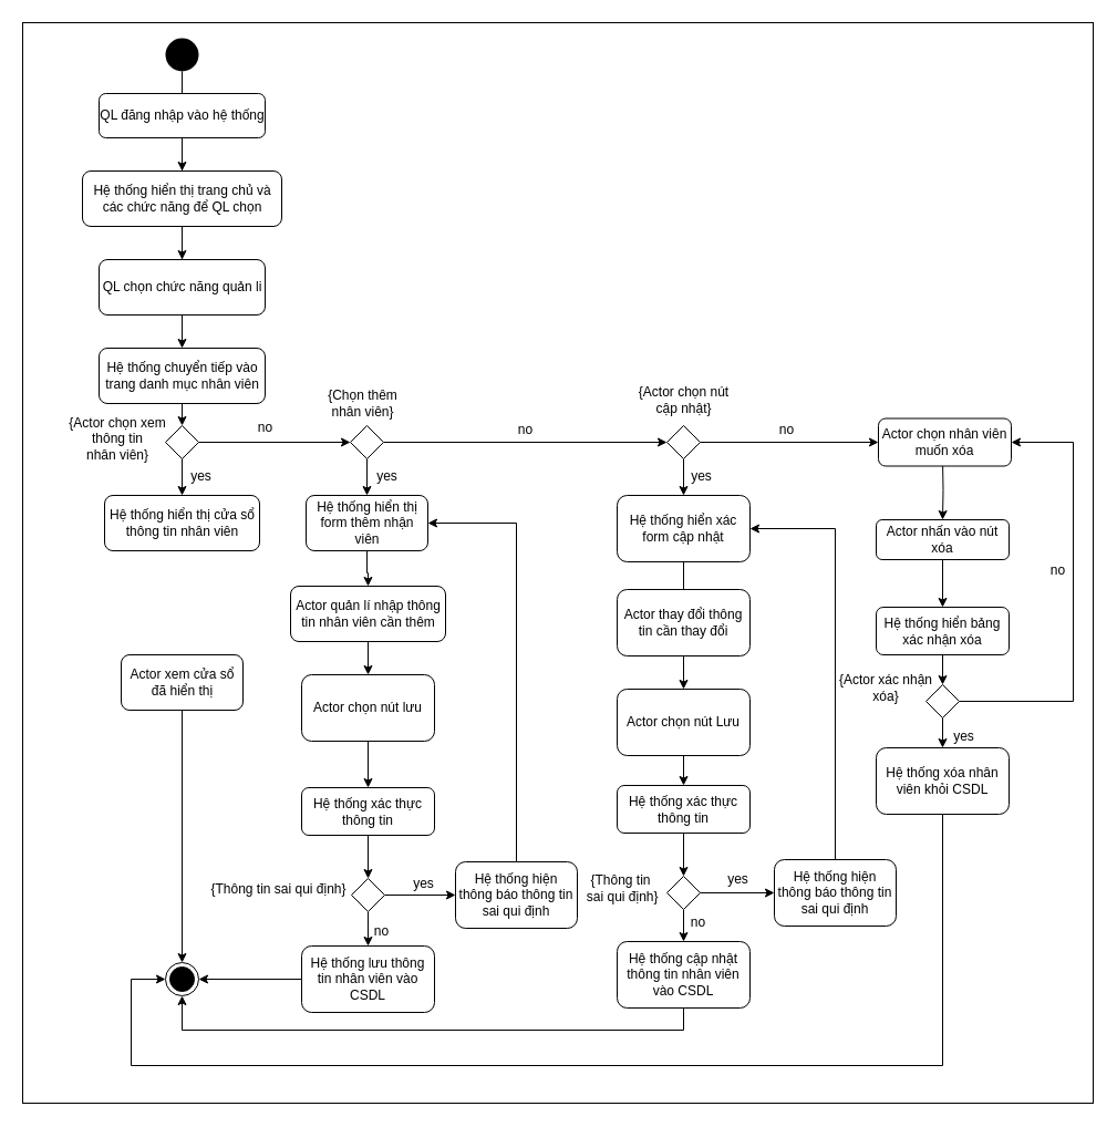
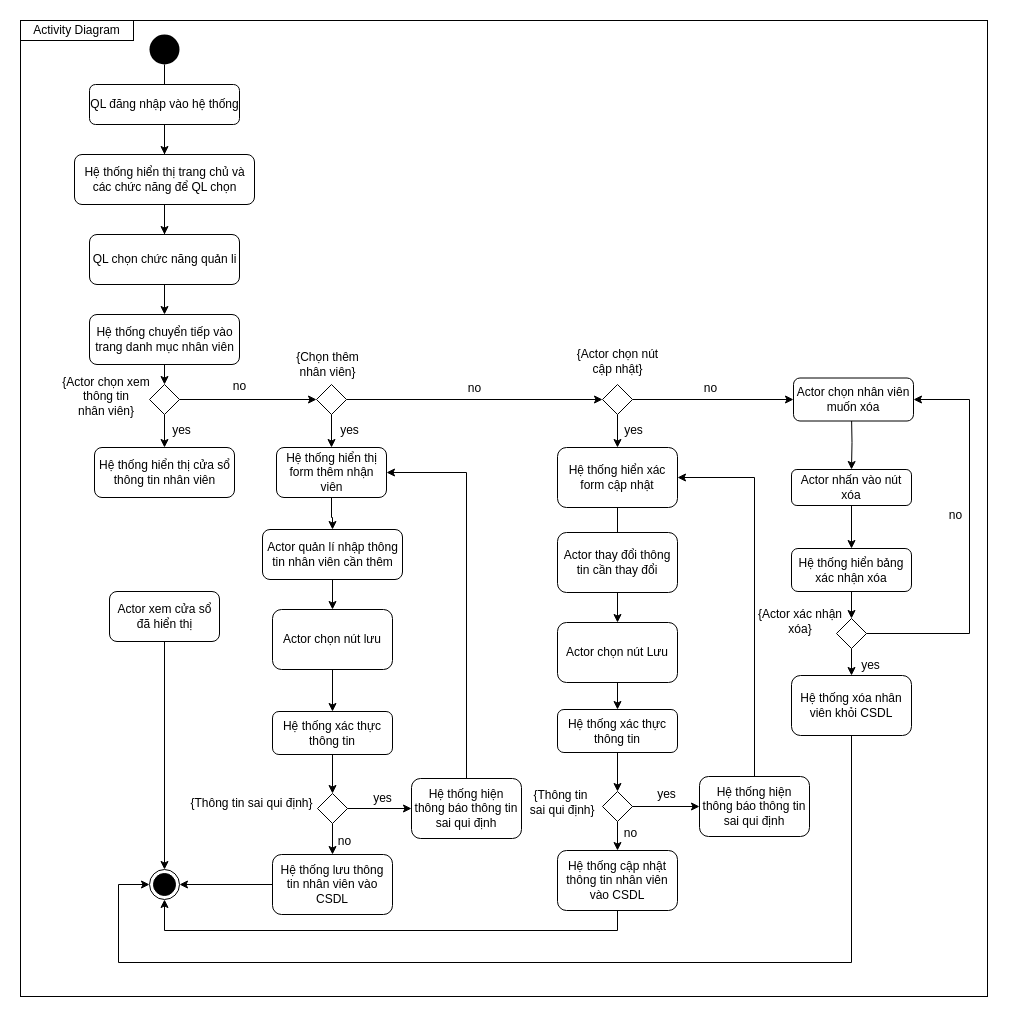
+ <mxCell id="83" value="Activity Diagram" style="rounded=0;whiteSpace=wrap;html=1;fillColor=none;" vertex="1" parent="1"><mxGeometry x="20" y="20" width="113" height="20" as="geometry" /></mxCell>
